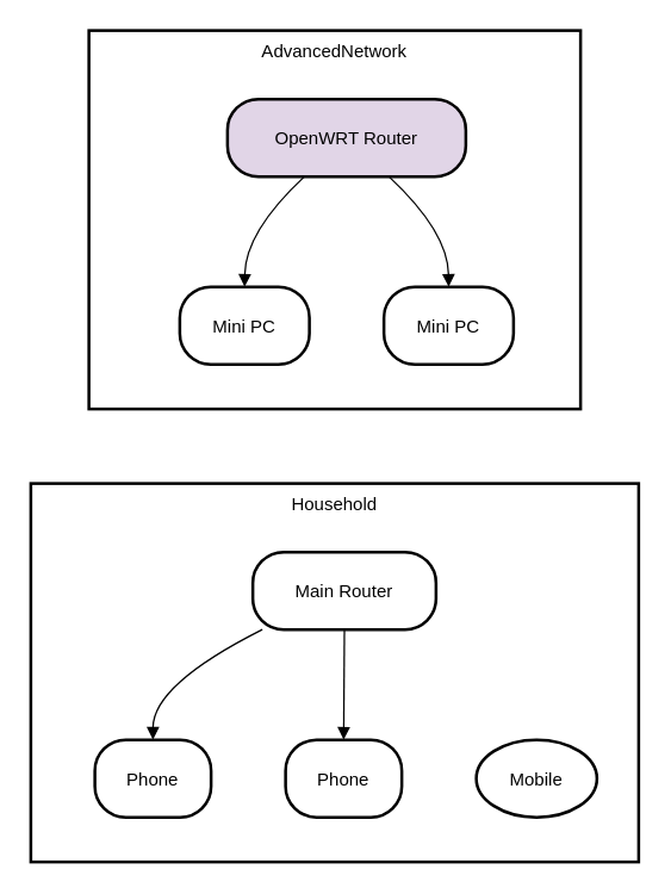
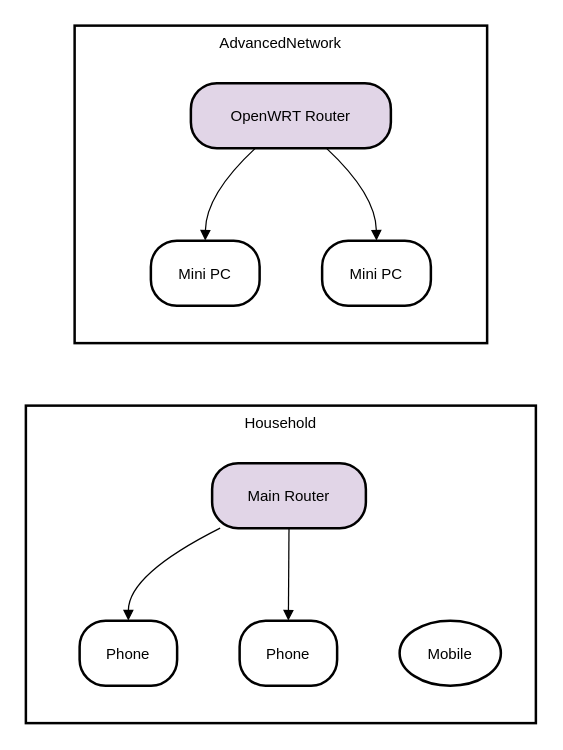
- <mxCell id="9" value="Main Router" style="rounded=1;arcSize=40;strokeWidth=2" vertex="1" parent="8"><mxGeometry x="149" y="46" width="123" height="52" as="geometry" /></mxCell>
+ <mxCell id="9" value="Main Router" style="rounded=1;arcSize=40;strokeWidth=2;fillColor=#e1d5e7;" vertex="1" parent="8"><mxGeometry x="149" y="46" width="123" height="52" as="geometry" /></mxCell>
